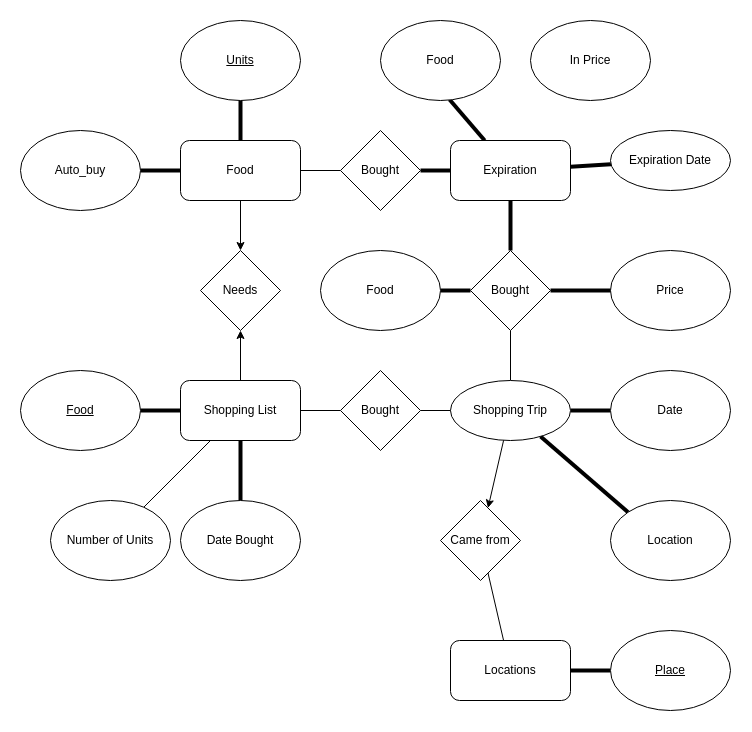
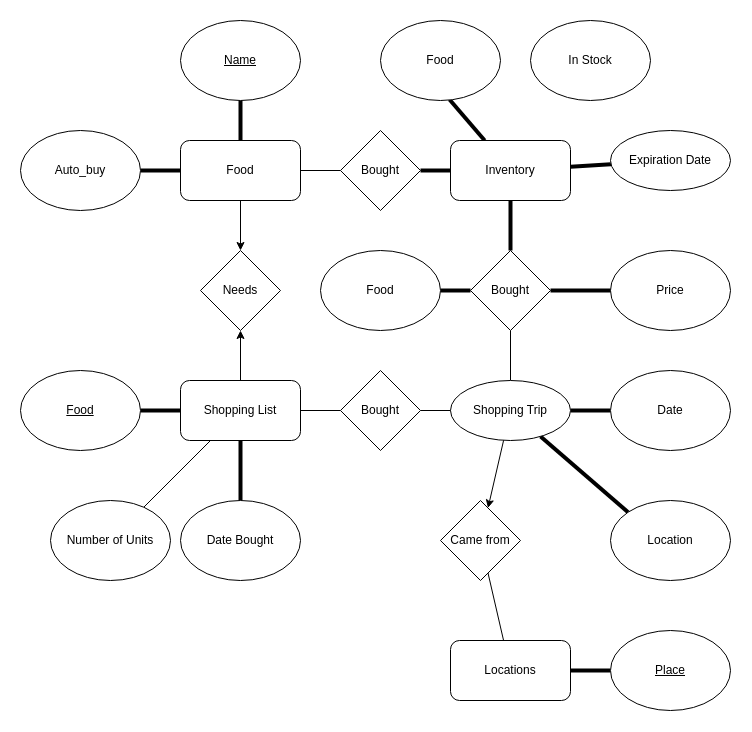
- <mxCell id="6" value="&lt;u&gt;Units&lt;/u&gt;" style="ellipse;whiteSpace=wrap;html=1;" parent="1" vertex="1"><mxGeometry x="180" y="20" width="120" height="80" as="geometry" /></mxCell>
+ <mxCell id="6" value="&lt;u&gt;Name&lt;/u&gt;" style="ellipse;whiteSpace=wrap;html=1;" parent="1" vertex="1"><mxGeometry x="180" y="20" width="120" height="80" as="geometry" /></mxCell>
- <mxCell id="13" value="In Price" style="ellipse;whiteSpace=wrap;html=1;" parent="1" vertex="1"><mxGeometry x="530" y="20" width="120" height="80" as="geometry" /></mxCell>
+ <mxCell id="13" value="In Stock" style="ellipse;whiteSpace=wrap;html=1;" parent="1" vertex="1"><mxGeometry x="530" y="20" width="120" height="80" as="geometry" /></mxCell>
- <mxCell id="10" value="Expiration" style="rounded=1;whiteSpace=wrap;html=1;" parent="1" vertex="1"><mxGeometry x="450" y="140" width="120" height="60" as="geometry" /></mxCell>
+ <mxCell id="10" value="Inventory" style="rounded=1;whiteSpace=wrap;html=1;" parent="1" vertex="1"><mxGeometry x="450" y="140" width="120" height="60" as="geometry" /></mxCell>
